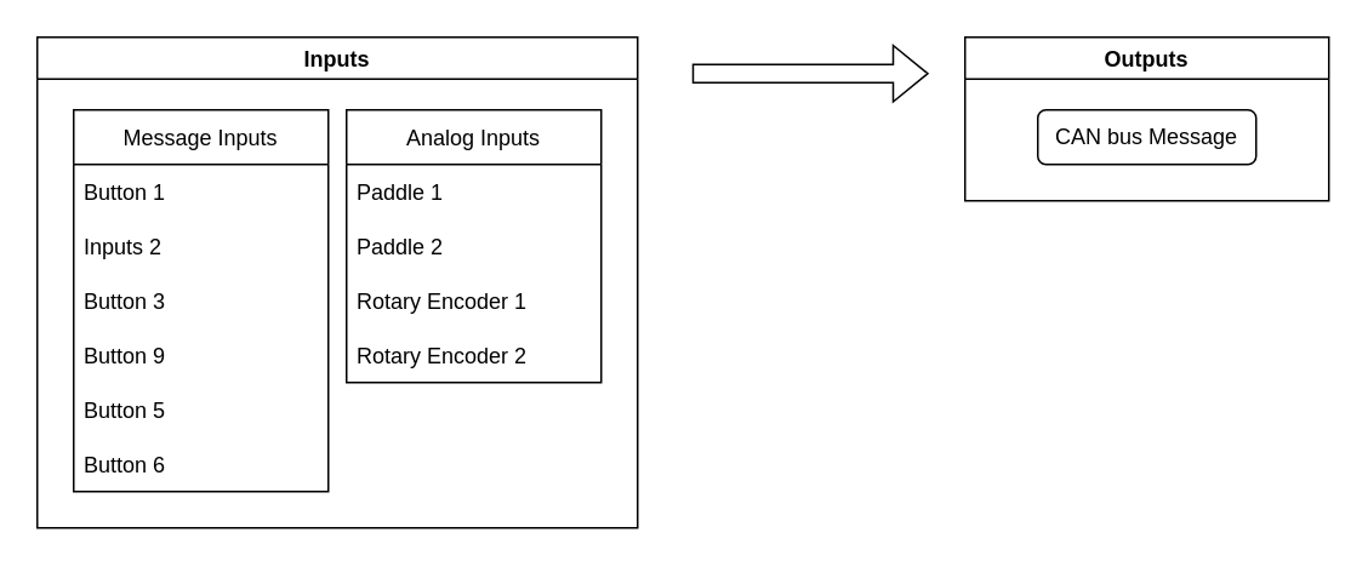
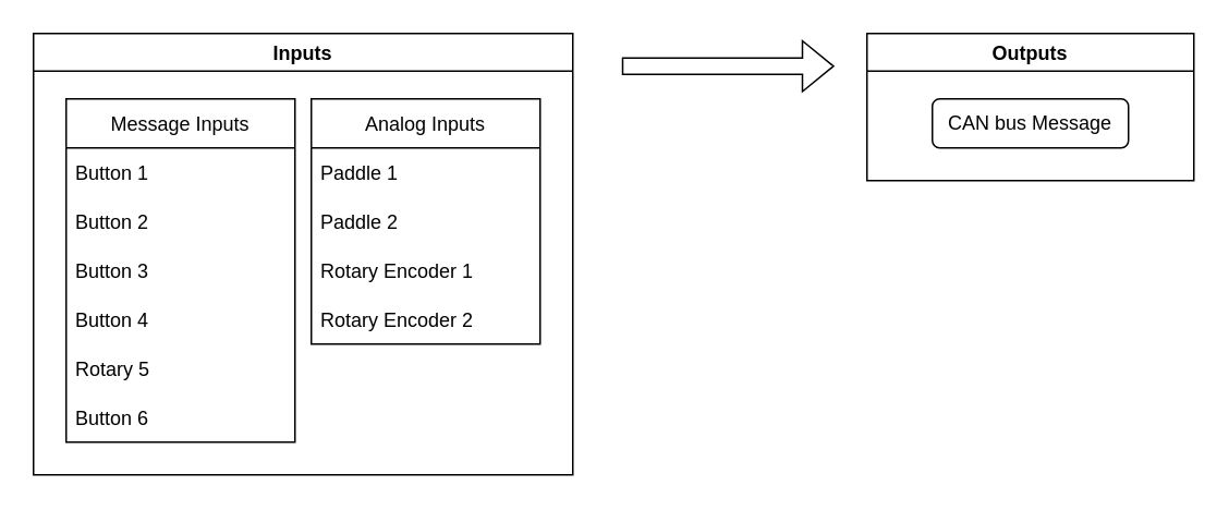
- <mxCell id="5" value="Inputs 2" style="text;strokeColor=none;fillColor=none;align=left;verticalAlign=middle;spacingLeft=4;spacingRight=4;overflow=hidden;points=[[0,0.5],[1,0.5]];portConstraint=eastwest;rotatable=0;" vertex="1" parent="3"><mxGeometry y="60" width="140" height="30" as="geometry" /></mxCell>
+ <mxCell id="5" value="Button 2" style="text;strokeColor=none;fillColor=none;align=left;verticalAlign=middle;spacingLeft=4;spacingRight=4;overflow=hidden;points=[[0,0.5],[1,0.5]];portConstraint=eastwest;rotatable=0;" vertex="1" parent="3"><mxGeometry y="60" width="140" height="30" as="geometry" /></mxCell>
- <mxCell id="7" value="Button 9" style="text;strokeColor=none;fillColor=none;align=left;verticalAlign=middle;spacingLeft=4;spacingRight=4;overflow=hidden;points=[[0,0.5],[1,0.5]];portConstraint=eastwest;rotatable=0;" vertex="1" parent="3"><mxGeometry y="120" width="140" height="30" as="geometry" /></mxCell>
+ <mxCell id="7" value="Button 4" style="text;strokeColor=none;fillColor=none;align=left;verticalAlign=middle;spacingLeft=4;spacingRight=4;overflow=hidden;points=[[0,0.5],[1,0.5]];portConstraint=eastwest;rotatable=0;" vertex="1" parent="3"><mxGeometry y="120" width="140" height="30" as="geometry" /></mxCell>
- <mxCell id="8" value="Button 5" style="text;strokeColor=none;fillColor=none;align=left;verticalAlign=middle;spacingLeft=4;spacingRight=4;overflow=hidden;points=[[0,0.5],[1,0.5]];portConstraint=eastwest;rotatable=0;" vertex="1" parent="3"><mxGeometry y="150" width="140" height="30" as="geometry" /></mxCell>
+ <mxCell id="8" value="Rotary 5" style="text;strokeColor=none;fillColor=none;align=left;verticalAlign=middle;spacingLeft=4;spacingRight=4;overflow=hidden;points=[[0,0.5],[1,0.5]];portConstraint=eastwest;rotatable=0;" vertex="1" parent="3"><mxGeometry y="150" width="140" height="30" as="geometry" /></mxCell>
